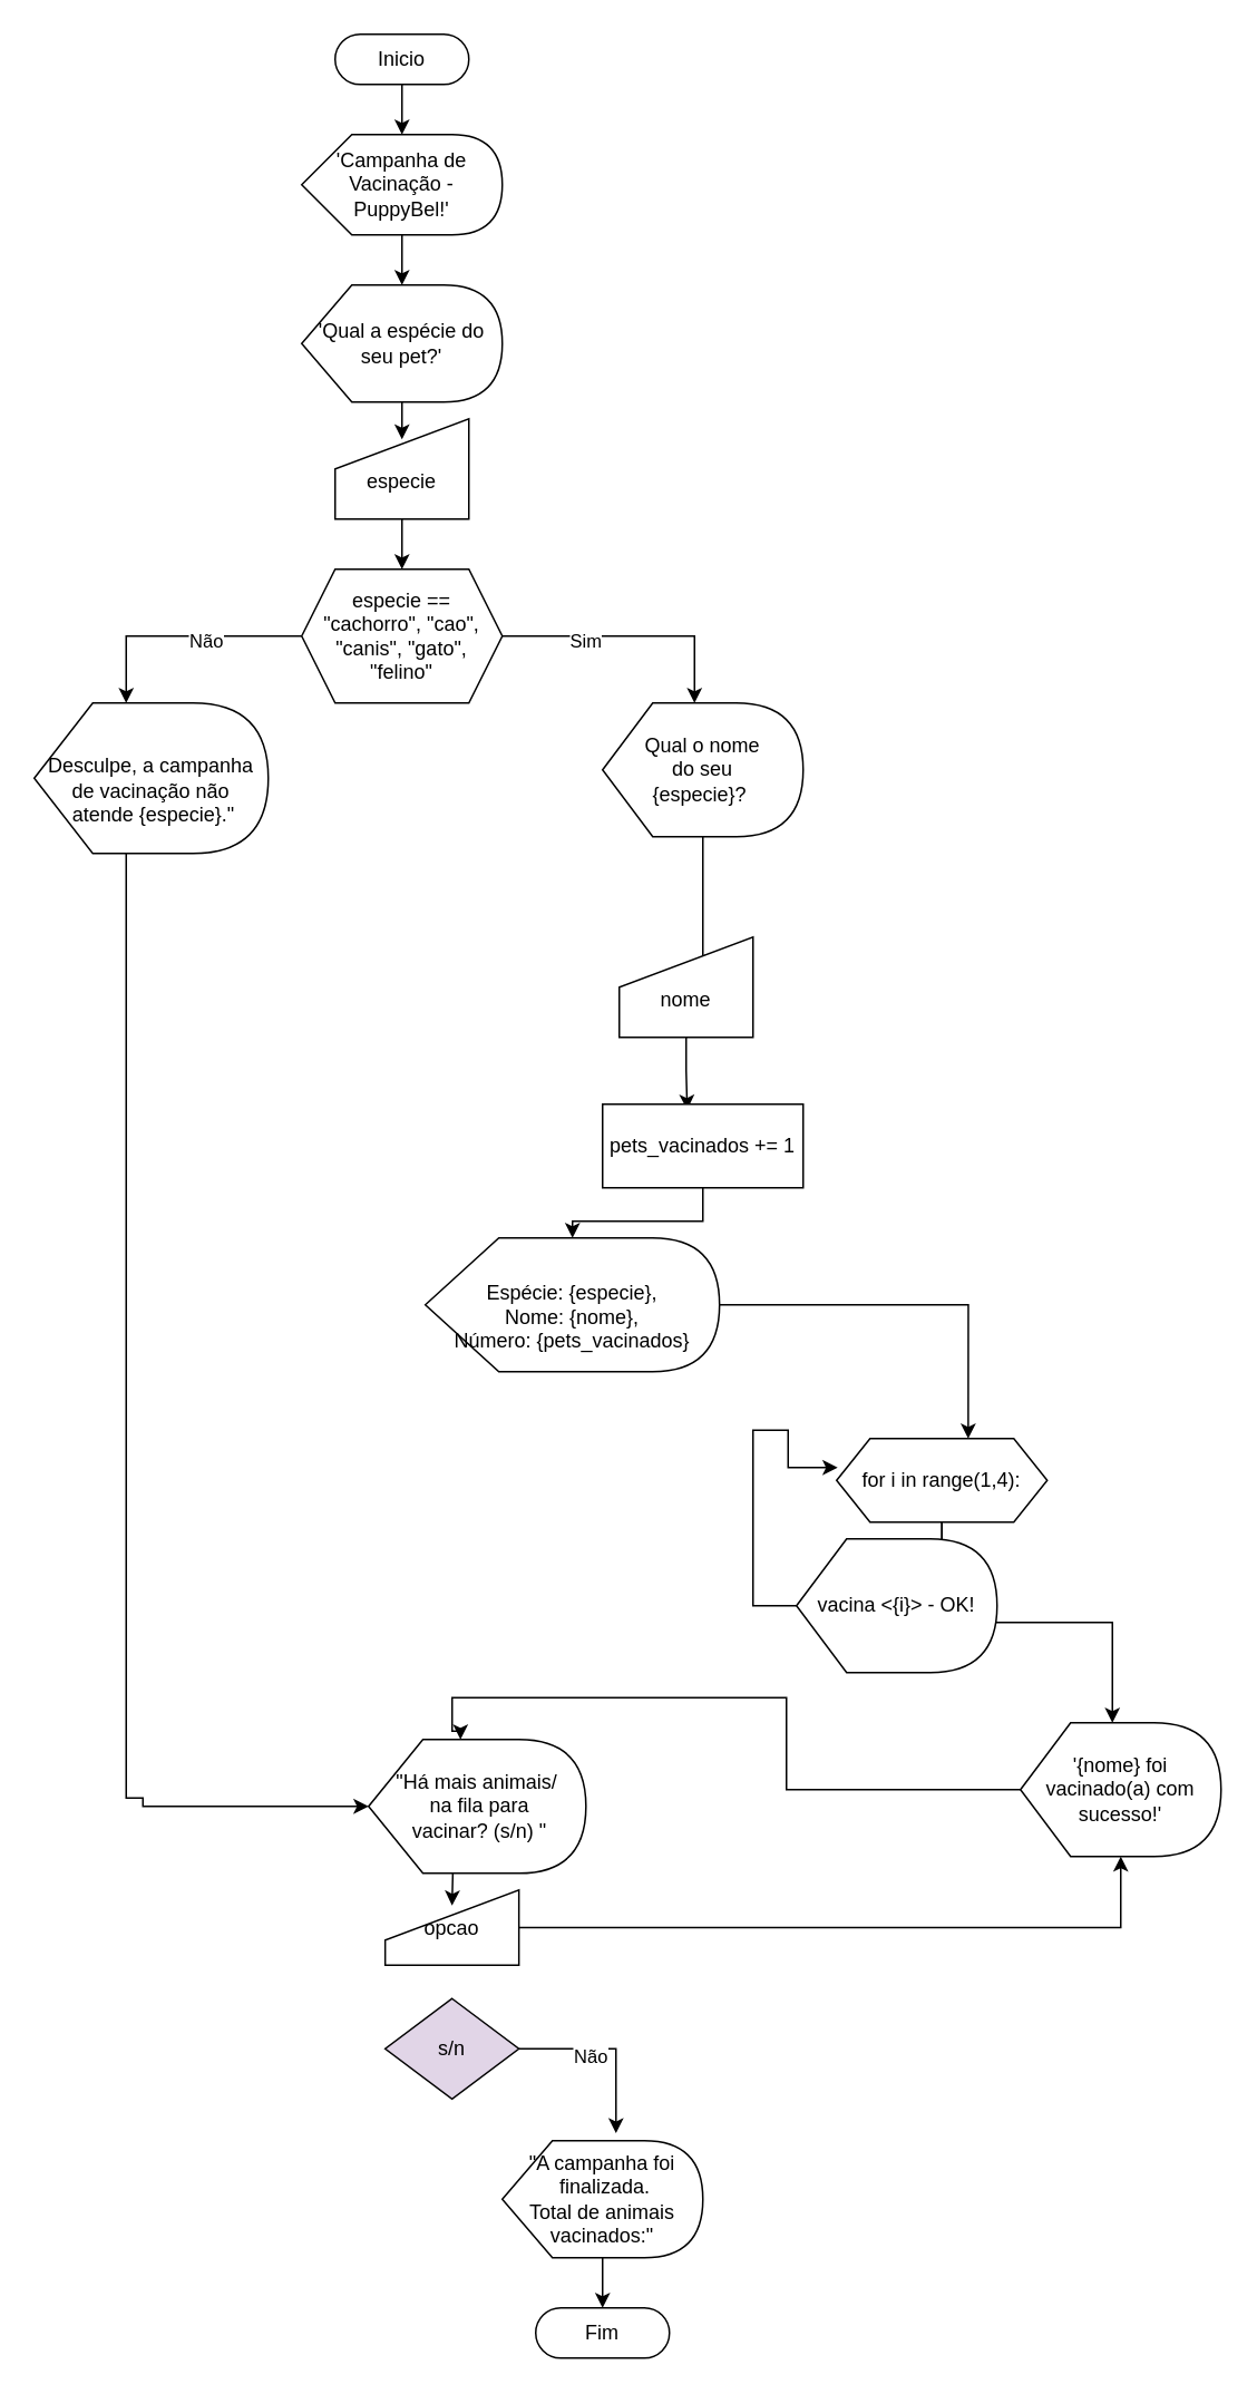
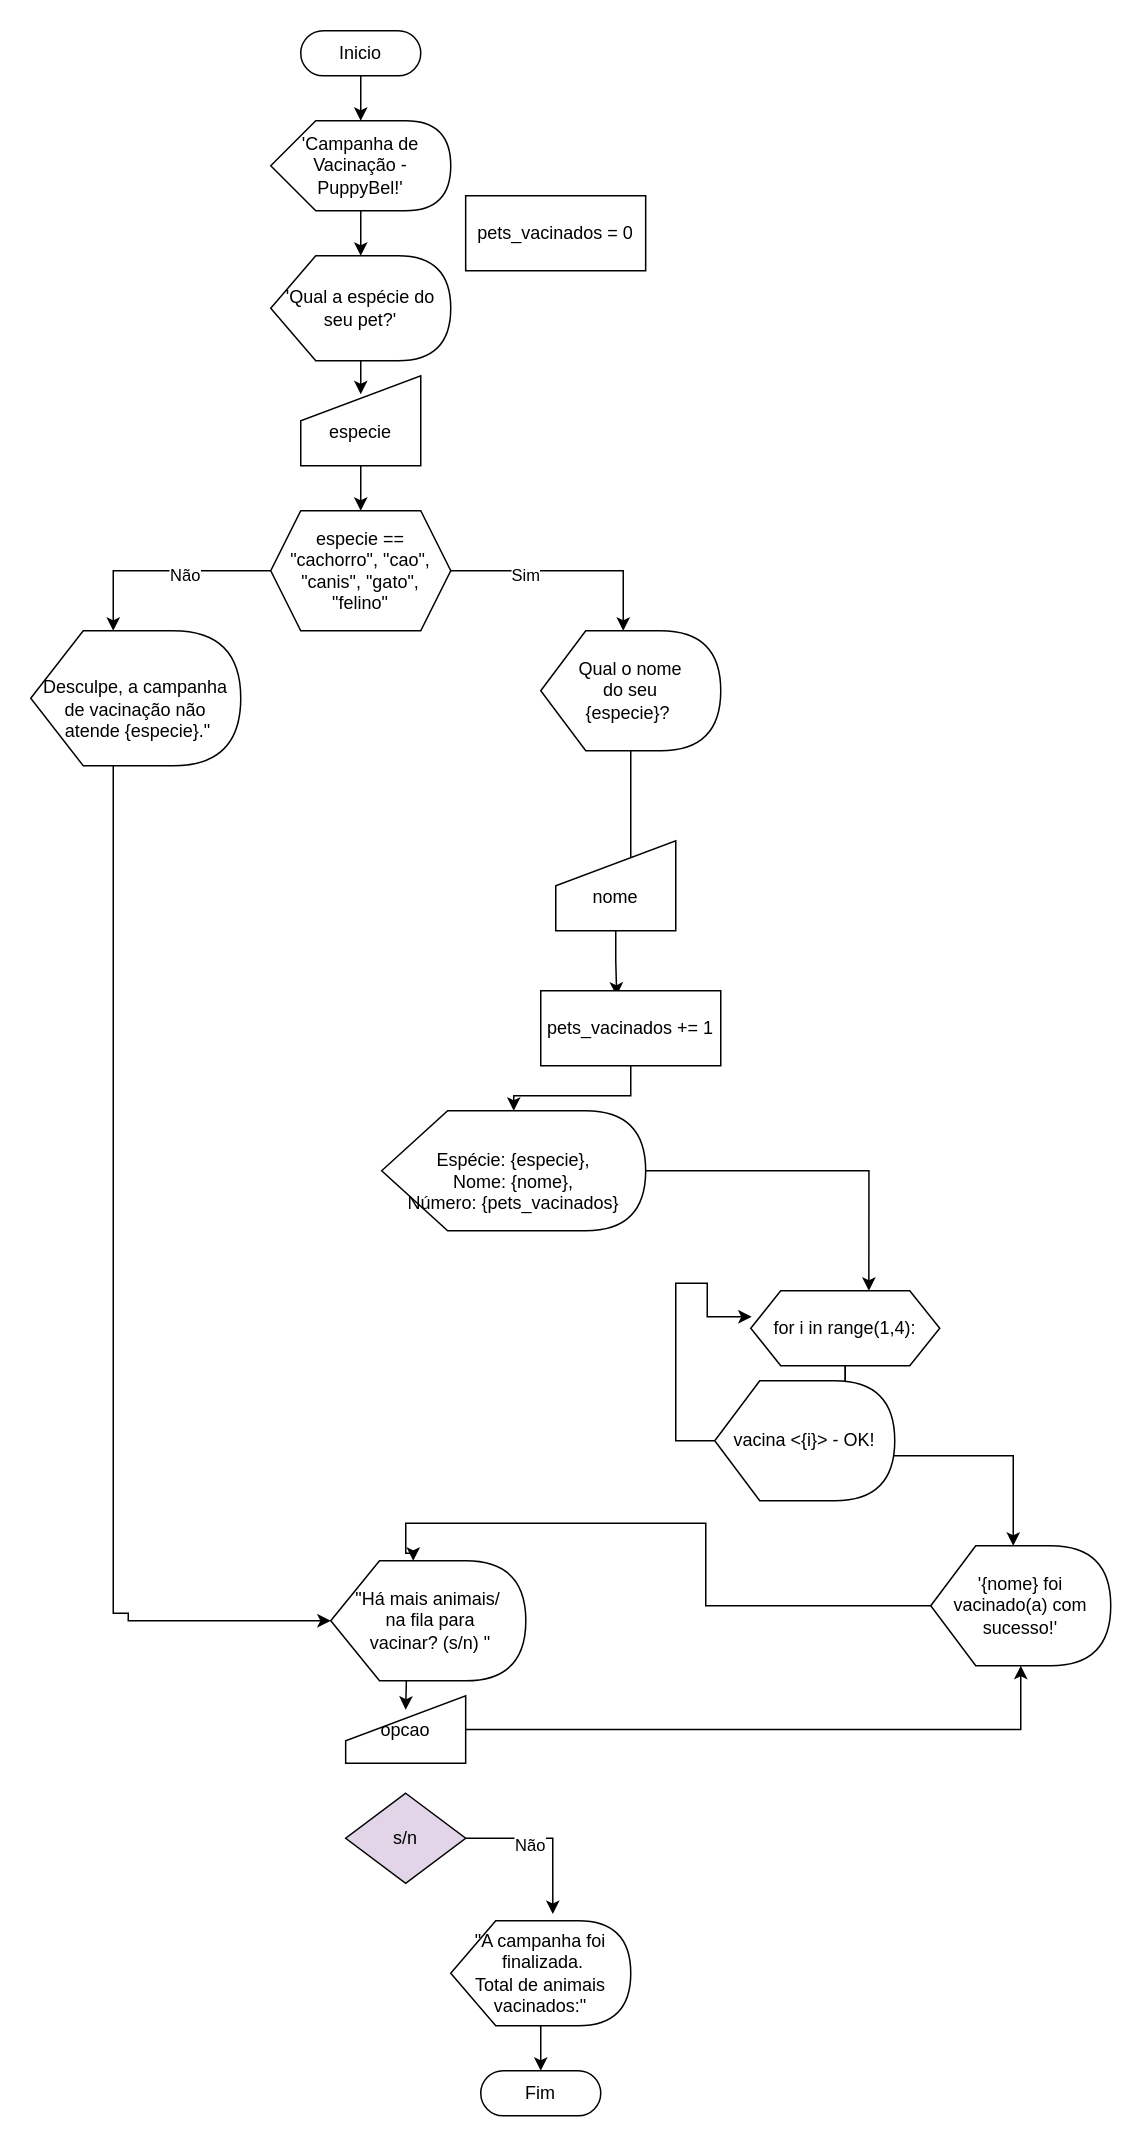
+ <mxCell id="38" value="pets_vacinados = 0" style="html=1;dashed=0;whiteSpace=wrap;" vertex="1" parent="1"><mxGeometry x="309.95" y="130" width="120" height="50" as="geometry" /></mxCell>
- <mxCell id="37" value="'{nome} foi vacinado(a) com sucesso!'" style="shape=display;whiteSpace=wrap;html=1;" parent="1" vertex="1"><mxGeometry x="610" y="1030" width="120" height="80" as="geometry" /></mxCell>
+ <mxCell id="37" value="'{nome} foi vacinado(a) com sucesso!'" style="shape=display;whiteSpace=wrap;html=1;" parent="1" vertex="1"><mxGeometry x="620" y="1030" width="120" height="80" as="geometry" /></mxCell>
